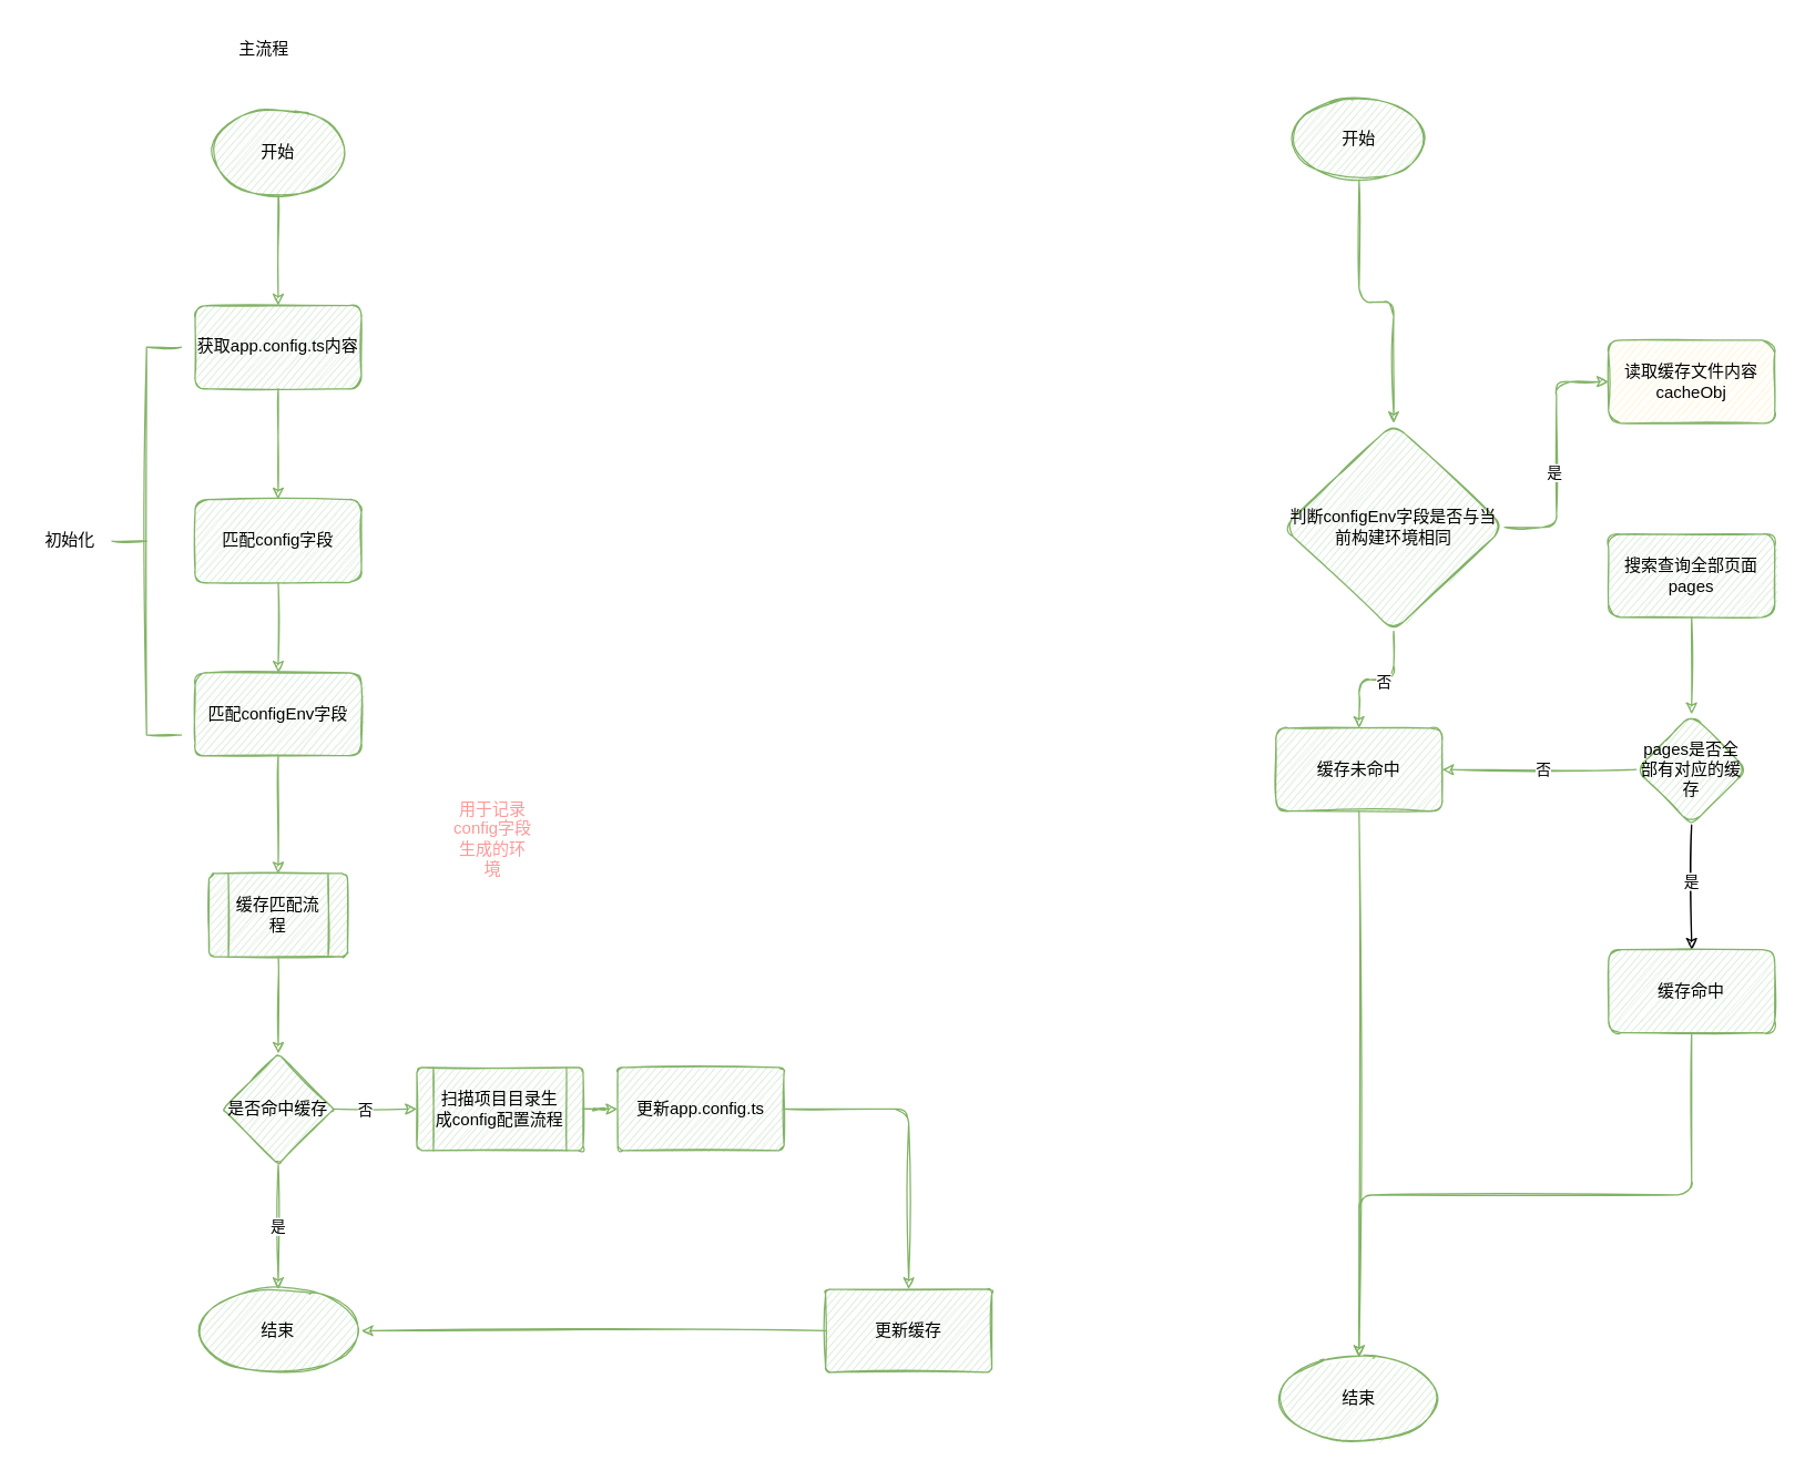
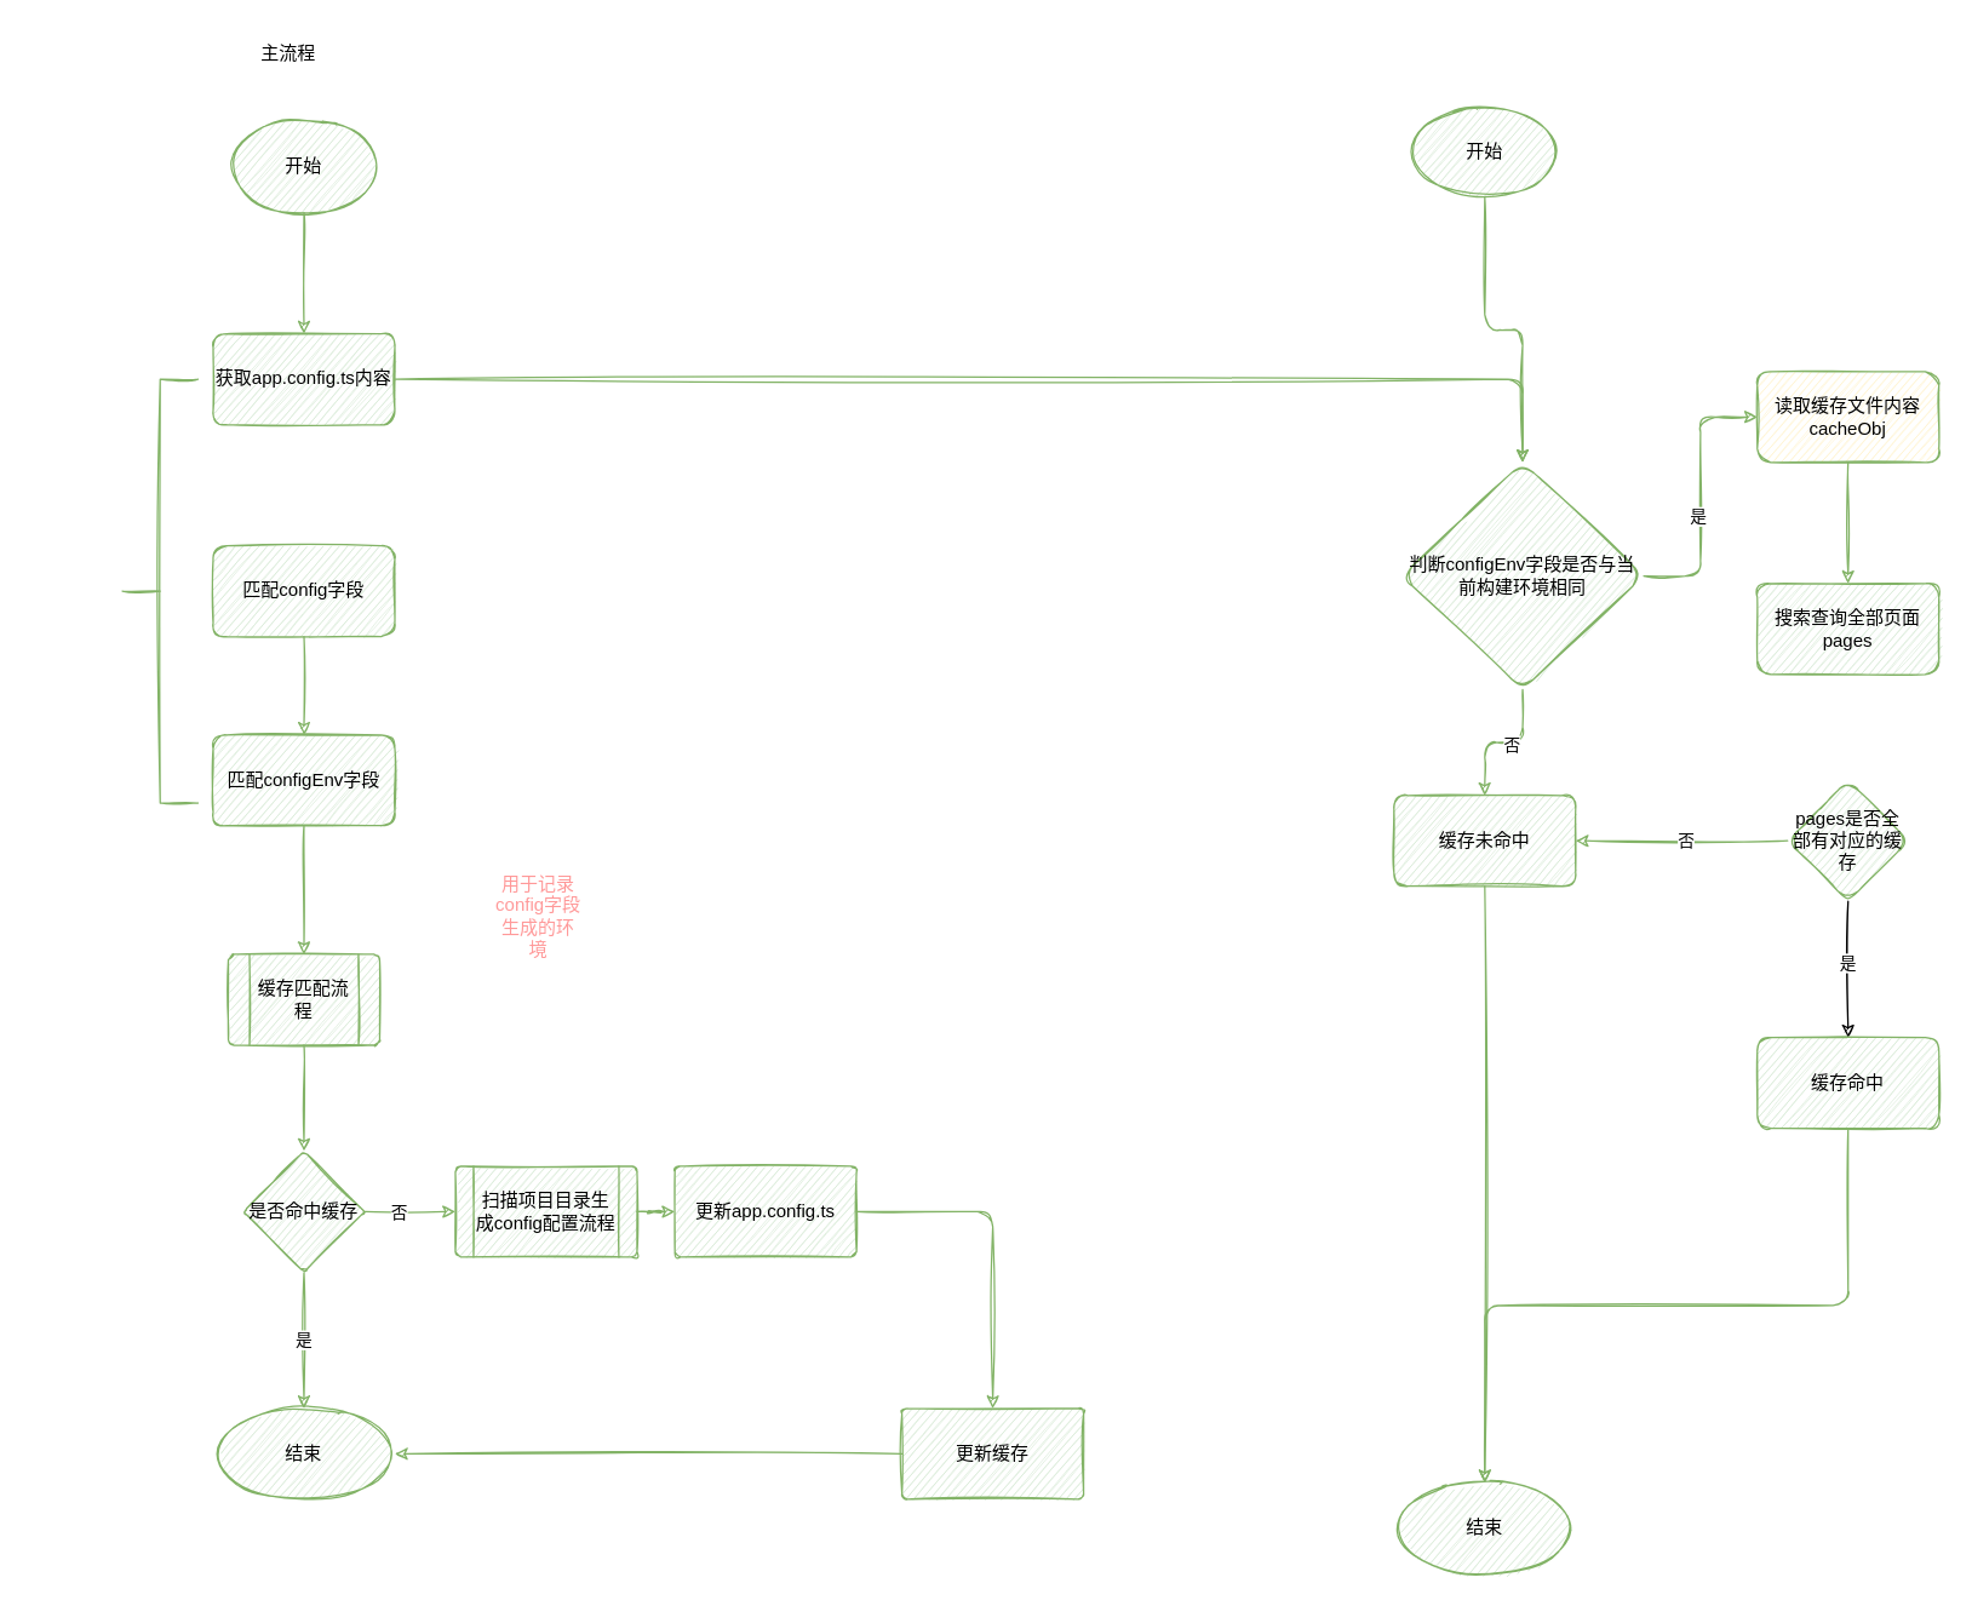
- <mxCell id="4" value="" style="edgeStyle=orthogonalEdgeStyle;rounded=1;sketch=1;orthogonalLoop=1;jettySize=auto;html=1;fillColor=#d5e8d4;strokeColor=#82b366;" edge="1" parent="1" source="5" target="7"><mxGeometry relative="1" as="geometry" /></mxCell>
+ <mxCell id="4" value="" style="edgeStyle=orthogonalEdgeStyle;rounded=1;sketch=1;orthogonalLoop=1;jettySize=auto;html=1;fillColor=#d5e8d4;strokeColor=#82b366;" edge="1" parent="1" source="5" target="33"><mxGeometry relative="1" as="geometry" /></mxCell>
+ <mxCell id="37" value="" style="edgeStyle=orthogonalEdgeStyle;rounded=1;sketch=1;orthogonalLoop=1;jettySize=auto;html=1;fontColor=#000000;fillColor=#d5e8d4;strokeColor=#82b366;" edge="1" parent="1" source="38" target="40"><mxGeometry relative="1" as="geometry" /></mxCell>
- <mxCell id="12" value="初始化" style="text;html=1;strokeColor=none;fillColor=none;align=center;verticalAlign=middle;whiteSpace=wrap;rounded=0;sketch=1;fontColor=#000000;" vertex="1" parent="1"><mxGeometry x="20" y="375" width="60" height="30" as="geometry" /></mxCell>
- <mxCell id="39" value="" style="edgeStyle=orthogonalEdgeStyle;rounded=1;sketch=1;orthogonalLoop=1;jettySize=auto;html=1;fontColor=#000000;fillColor=#d5e8d4;strokeColor=#82b366;" edge="1" parent="1" source="40" target="45"><mxGeometry relative="1" as="geometry" /></mxCell>
